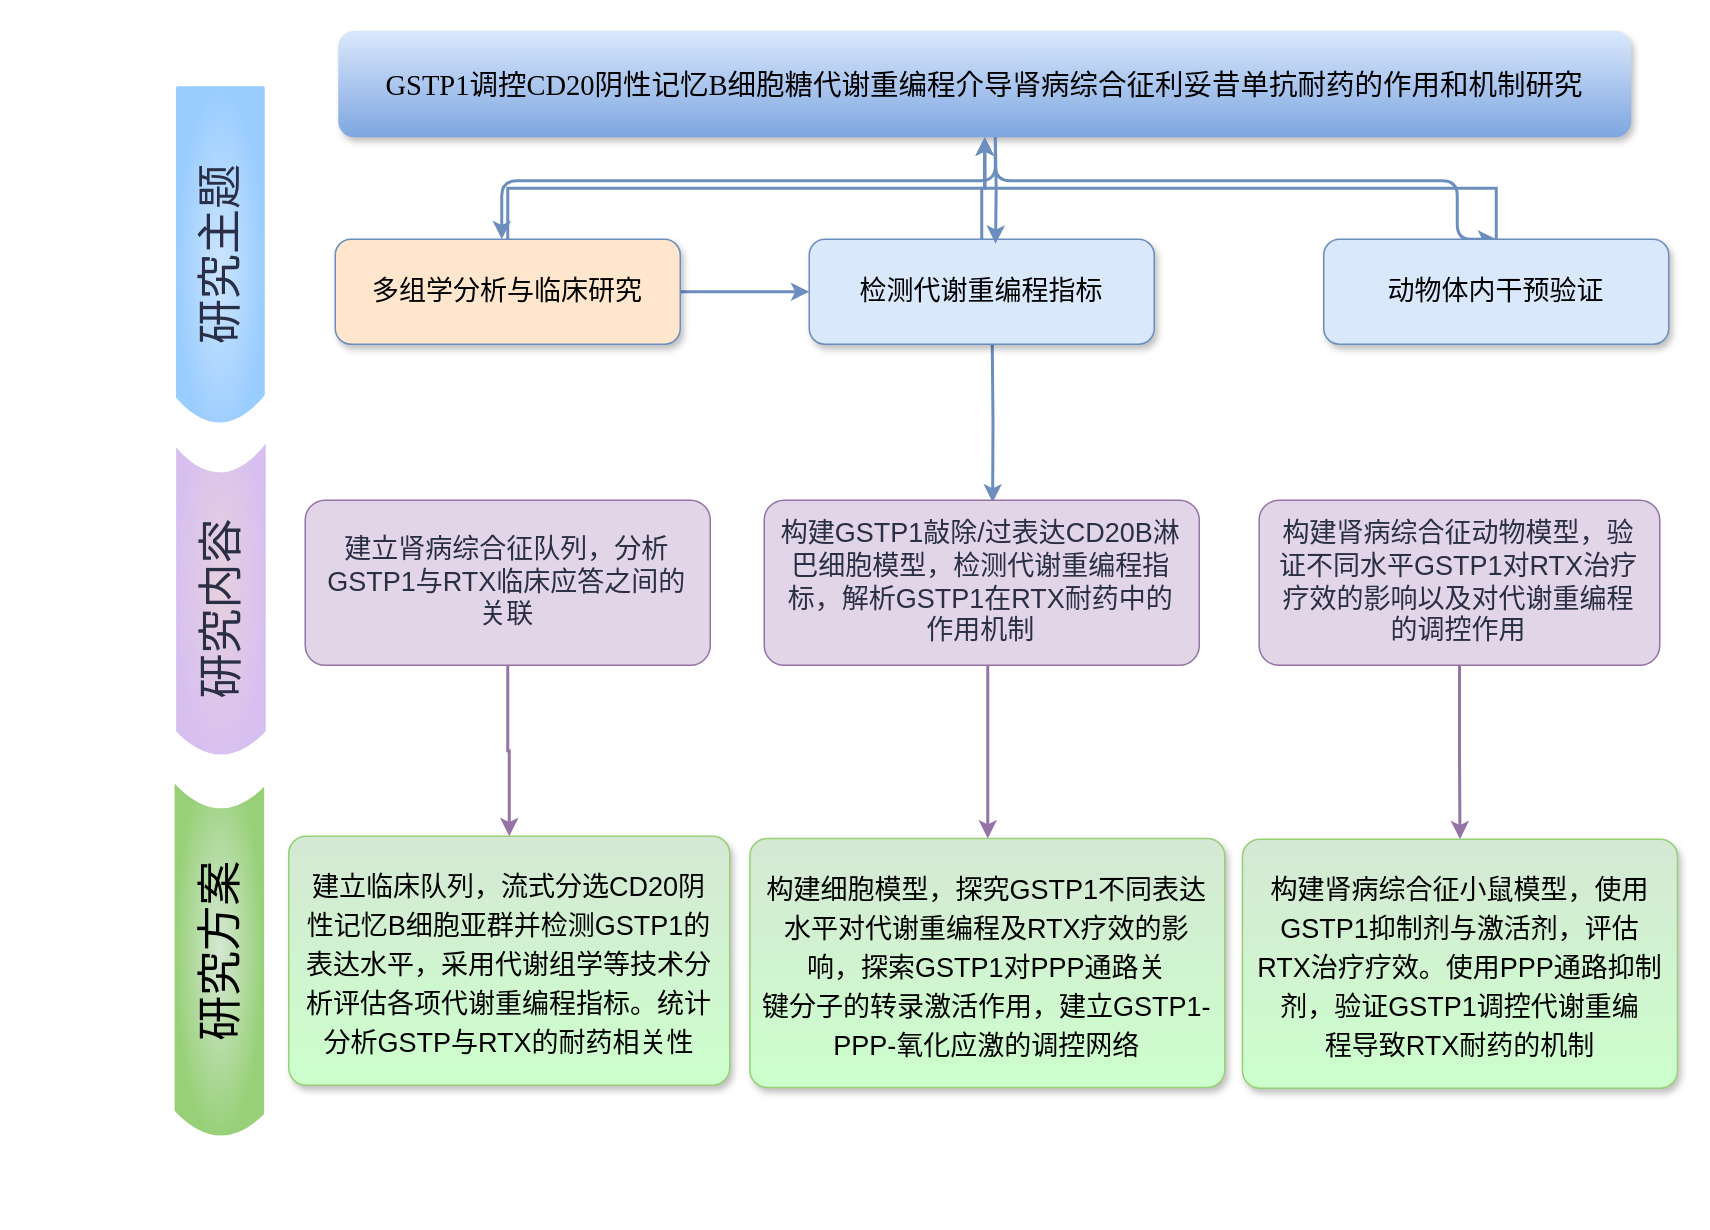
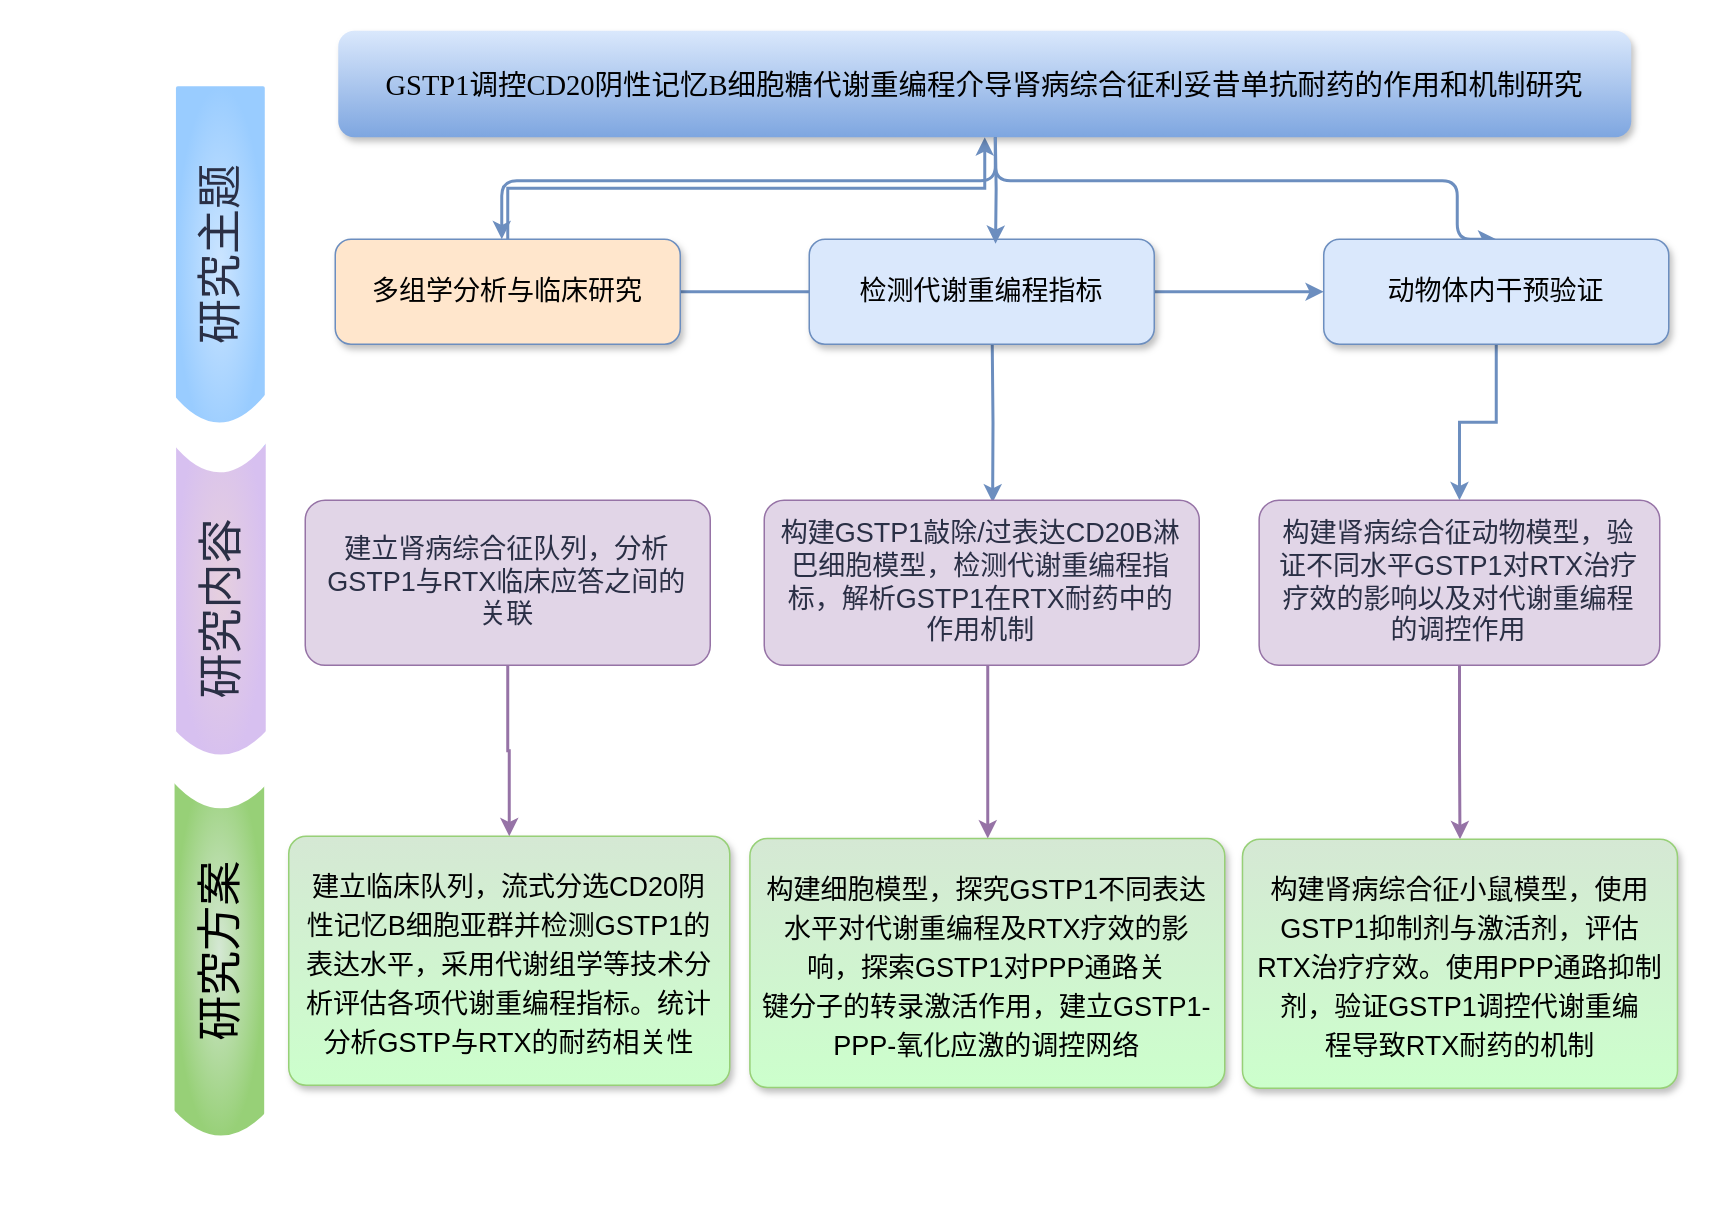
- <mxCell id="13" style="edgeStyle=orthogonalEdgeStyle;rounded=0;orthogonalLoop=1;jettySize=auto;html=1;fillColor=#dae8fc;strokeColor=#6c8ebf;strokeWidth=2;" edge="1" parent="1" source="14" target="12"><mxGeometry relative="1" as="geometry" /></mxCell>
+ <mxCell id="13" style="edgeStyle=orthogonalEdgeStyle;rounded=0;orthogonalLoop=1;jettySize=auto;html=1;entryX=0.5;entryY=0;entryDx=0;entryDy=0;fillColor=#dae8fc;strokeColor=#6c8ebf;strokeWidth=2;" edge="1" parent="1" source="14" target="27"><mxGeometry relative="1" as="geometry" /></mxCell>
- <mxCell id="15" style="edgeStyle=orthogonalEdgeStyle;rounded=0;orthogonalLoop=1;jettySize=auto;html=1;fillColor=#dae8fc;strokeColor=#6c8ebf;strokeWidth=2;" edge="1" parent="1" source="17" target="12"><mxGeometry relative="1" as="geometry" /></mxCell>
+ <mxCell id="15" style="edgeStyle=orthogonalEdgeStyle;rounded=0;orthogonalLoop=1;jettySize=auto;html=1;entryX=0;entryY=0.5;entryDx=0;entryDy=0;fillColor=#dae8fc;strokeColor=#6c8ebf;strokeWidth=2;" edge="1" parent="1" source="17" target="14"><mxGeometry relative="1" as="geometry" /></mxCell>
- <mxCell id="6" style="edgeStyle=orthogonalEdgeStyle;rounded=0;orthogonalLoop=1;jettySize=auto;html=1;entryX=0;entryY=0.5;entryDx=0;entryDy=0;strokeWidth=2;fillColor=#dae8fc;strokeColor=#6c8ebf;" edge="1" parent="1" source="8" target="17"><mxGeometry relative="1" as="geometry" /></mxCell>
+ <mxCell id="6" style="edgeStyle=orthogonalEdgeStyle;rounded=0;orthogonalLoop=1;jettySize=auto;html=1;entryX=0;entryY=0.5;entryDx=0;entryDy=0;strokeWidth=2;fillColor=#dae8fc;strokeColor=#6c8ebf;endArrow=none;" edge="1" parent="1" source="8" target="17"><mxGeometry relative="1" as="geometry" /></mxCell>
